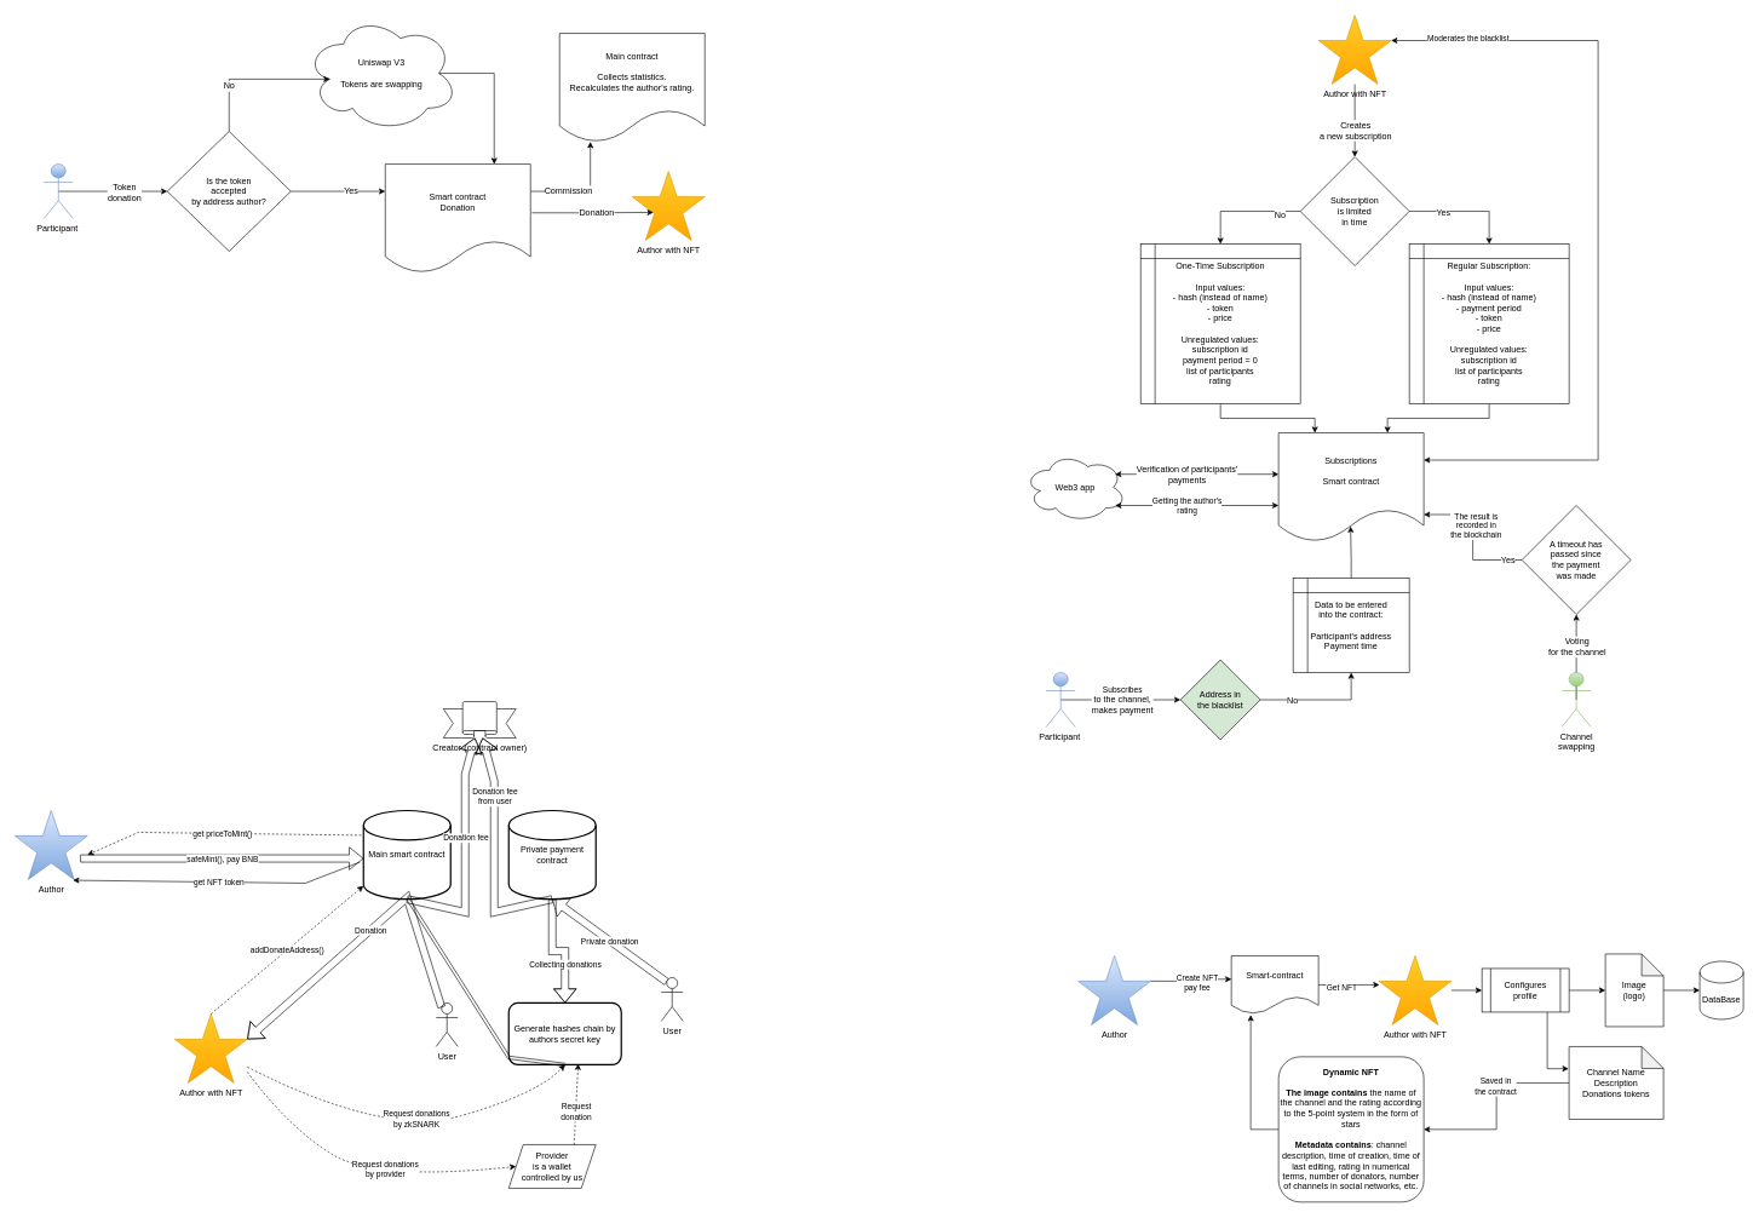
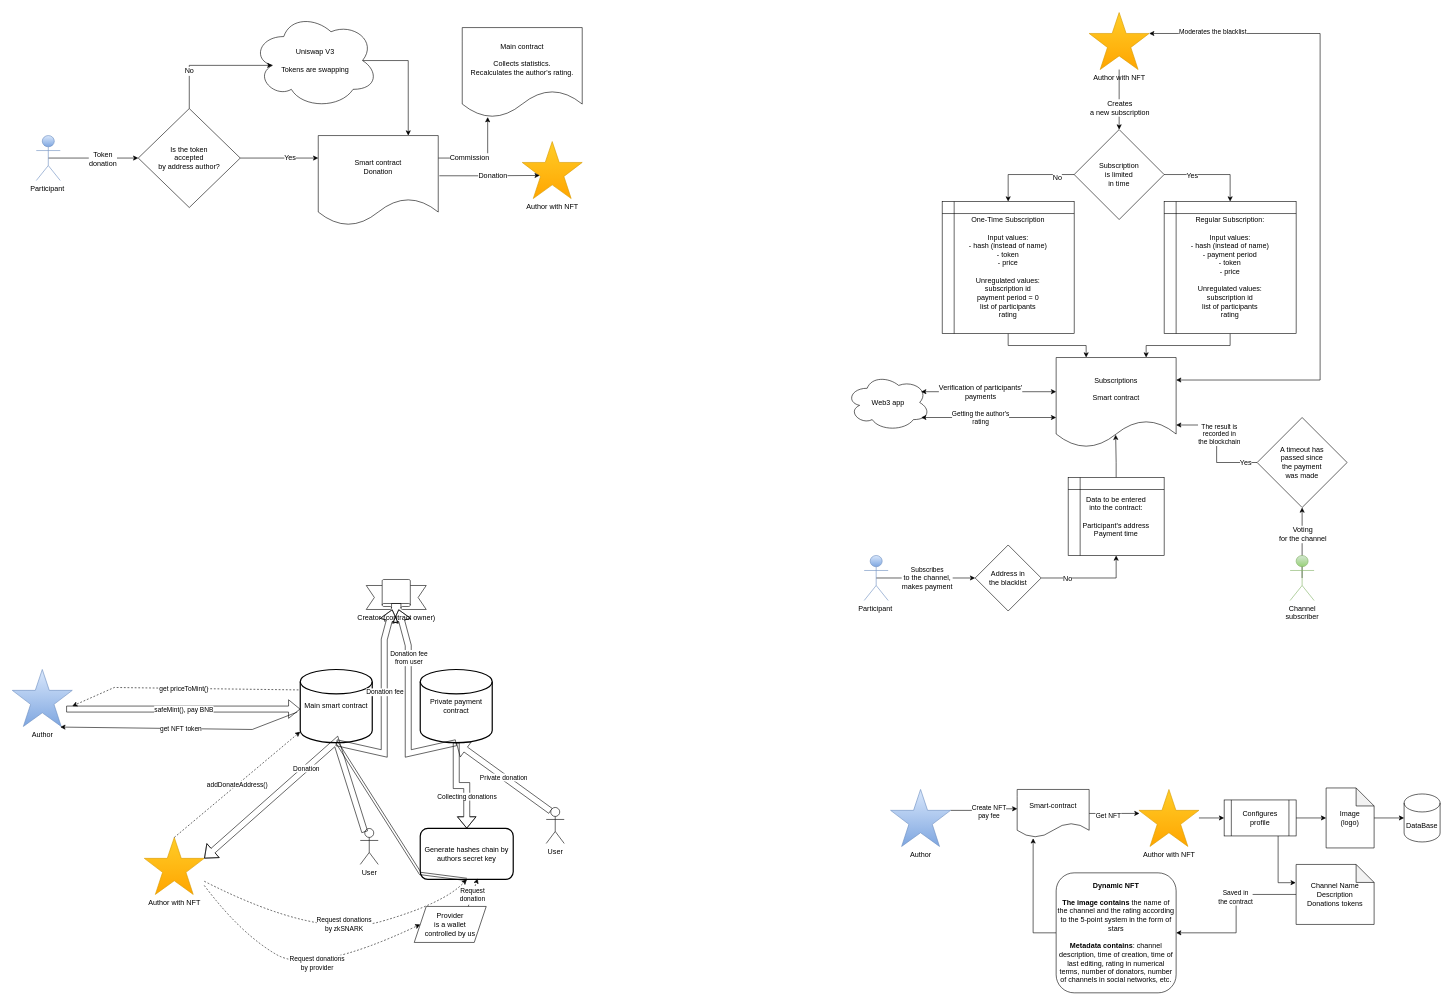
- <mxCell id="70" value="&lt;div&gt;Address in&lt;/div&gt;&lt;div&gt;the blacklist&lt;/div&gt;" style="rhombus;whiteSpace=wrap;html=1;fillColor=#d5e8d4;" parent="1" vertex="1"><mxGeometry x="1625" y="907.5" width="110" height="110" as="geometry" /></mxCell>
+ <mxCell id="70" value="&lt;div&gt;Address in&lt;/div&gt;&lt;div&gt;the blacklist&lt;/div&gt;" style="rhombus;whiteSpace=wrap;html=1;" parent="1" vertex="1"><mxGeometry x="1625" y="907.5" width="110" height="110" as="geometry" /></mxCell>
- <mxCell id="61" value="Channel&lt;br&gt;swapping" style="shape=umlActor;verticalLabelPosition=bottom;verticalAlign=top;html=1;outlineConnect=0;fillColor=#d5e8d4;strokeColor=#82b366;gradientColor=#97d077;" parent="1" vertex="1"><mxGeometry x="2150" y="925" width="40" height="75" as="geometry" /></mxCell>
+ <mxCell id="61" value="Channel&lt;br&gt;subscriber" style="shape=umlActor;verticalLabelPosition=bottom;verticalAlign=top;html=1;outlineConnect=0;fillColor=#d5e8d4;strokeColor=#82b366;gradientColor=#97d077;" parent="1" vertex="1"><mxGeometry x="2150" y="925" width="40" height="75" as="geometry" /></mxCell>
- <mxCell id="31" value="Provider&lt;br&gt;is a wallet&lt;br&gt;controlled by us" style="shape=parallelogram;perimeter=parallelogramPerimeter;whiteSpace=wrap;html=1;fixedSize=1;" parent="1" vertex="1"><mxGeometry x="700" y="1575" width="120" height="60" as="geometry" /></mxCell>
+ <mxCell id="31" value="Provider&lt;br&gt;is a wallet&lt;br&gt;controlled by us" style="shape=parallelogram;perimeter=parallelogramPerimeter;whiteSpace=wrap;html=1;fixedSize=1;" parent="1" vertex="1"><mxGeometry x="690" y="1510" width="120" height="60" as="geometry" /></mxCell>
